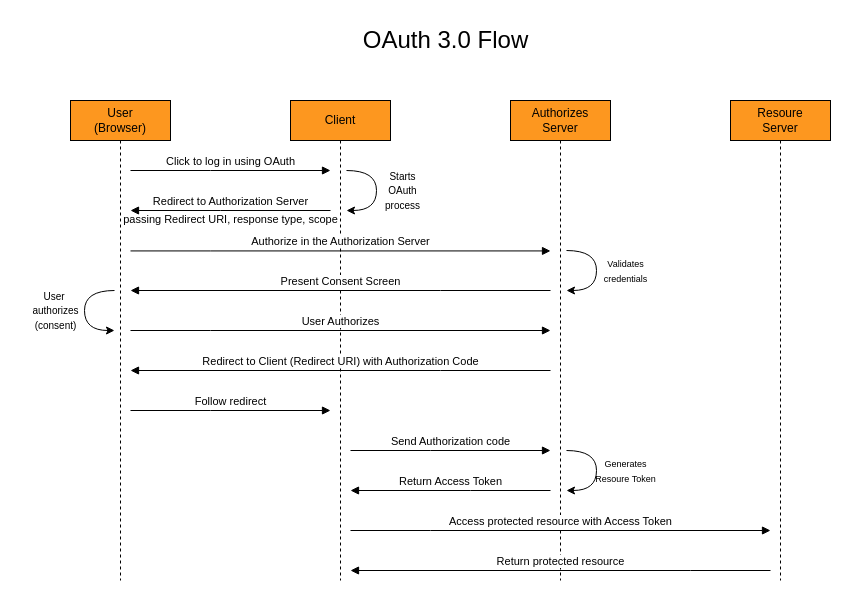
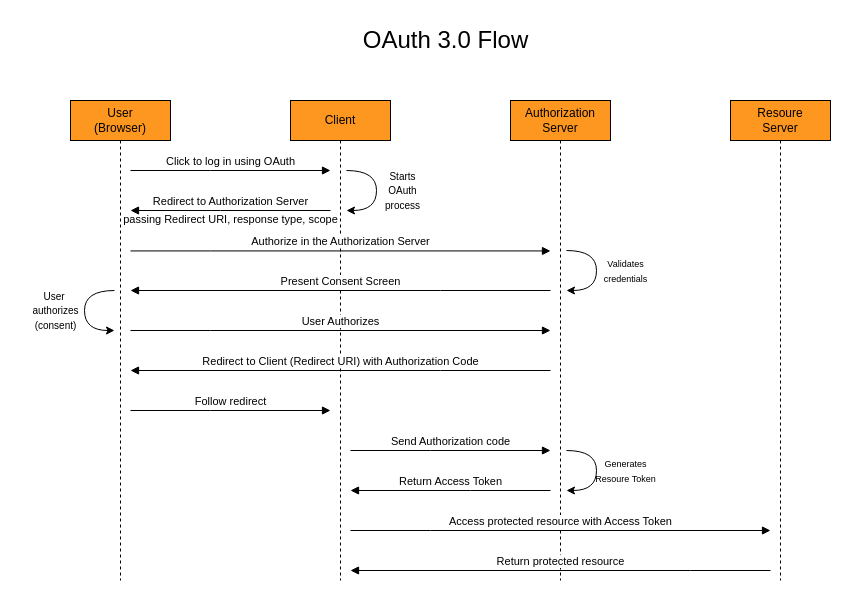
- <mxCell id="6" value="Authorizes&lt;div&gt;Server&lt;/div&gt;" style="shape=umlLifeline;perimeter=lifelinePerimeter;whiteSpace=wrap;html=1;container=0;dropTarget=0;collapsible=0;recursiveResize=0;outlineConnect=0;portConstraint=eastwest;newEdgeStyle={&quot;edgeStyle&quot;:&quot;elbowEdgeStyle&quot;,&quot;elbow&quot;:&quot;vertical&quot;,&quot;curved&quot;:0,&quot;rounded&quot;:0};fillColor=#FD971F;" parent="1" vertex="1"><mxGeometry x="510" y="100" width="100" height="480" as="geometry" /></mxCell>
+ <mxCell id="6" value="Authorization&lt;div&gt;Server&lt;/div&gt;" style="shape=umlLifeline;perimeter=lifelinePerimeter;whiteSpace=wrap;html=1;container=0;dropTarget=0;collapsible=0;recursiveResize=0;outlineConnect=0;portConstraint=eastwest;newEdgeStyle={&quot;edgeStyle&quot;:&quot;elbowEdgeStyle&quot;,&quot;elbow&quot;:&quot;vertical&quot;,&quot;curved&quot;:0,&quot;rounded&quot;:0};fillColor=#FD971F;" parent="1" vertex="1"><mxGeometry x="510" y="100" width="100" height="480" as="geometry" /></mxCell>
